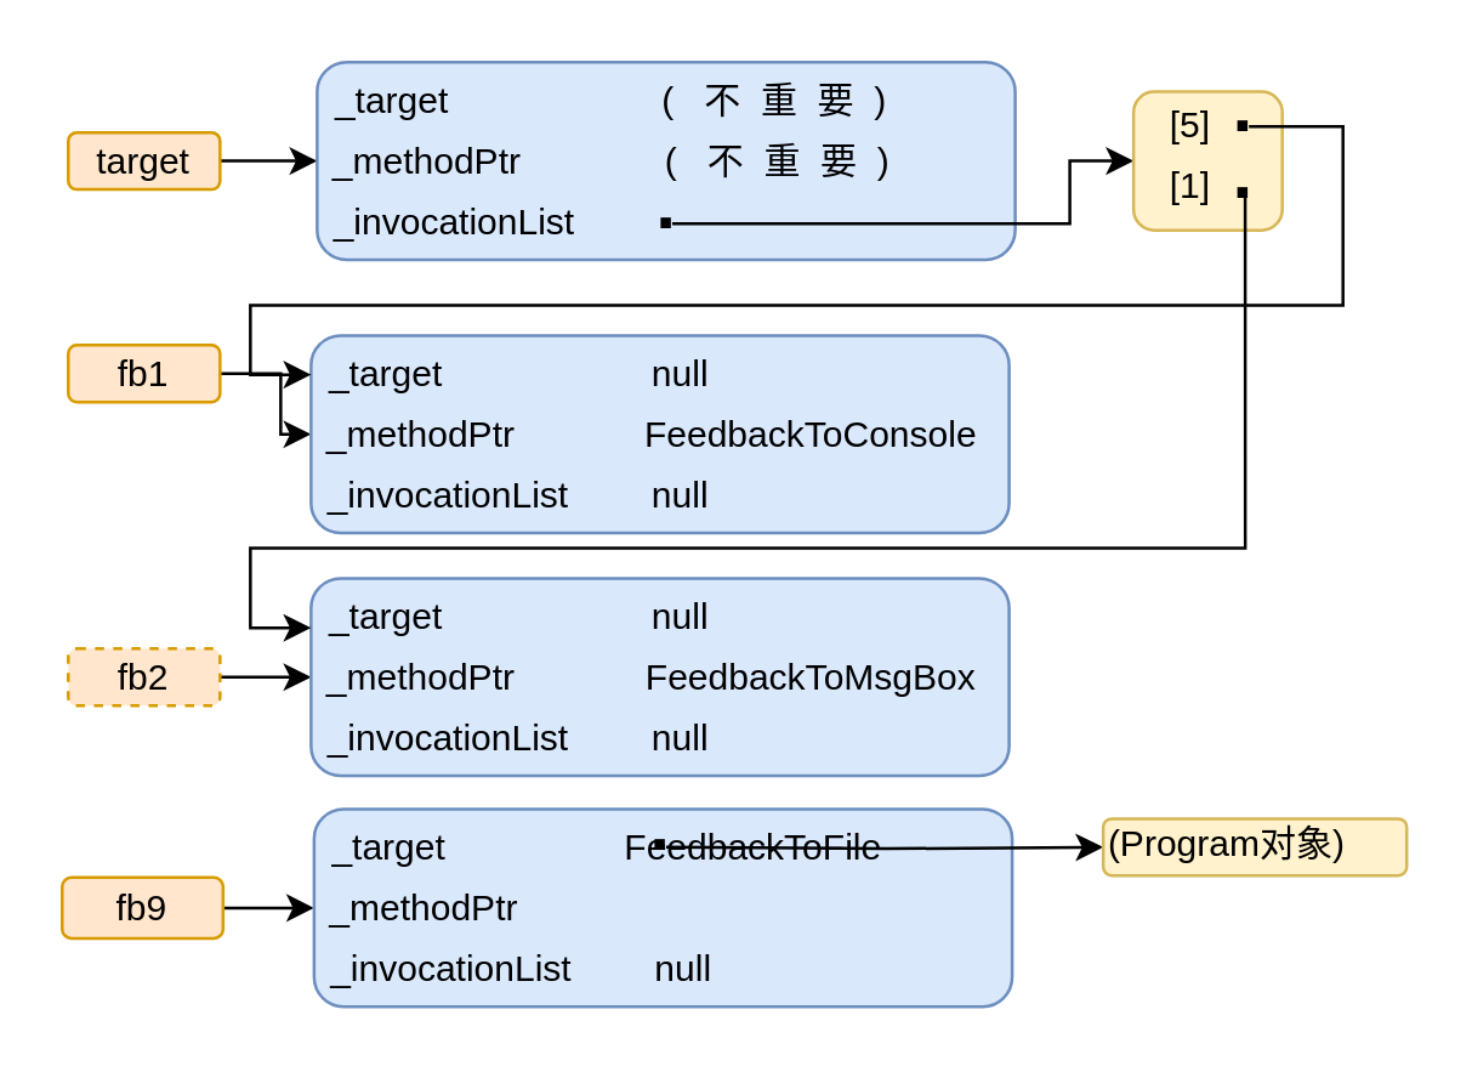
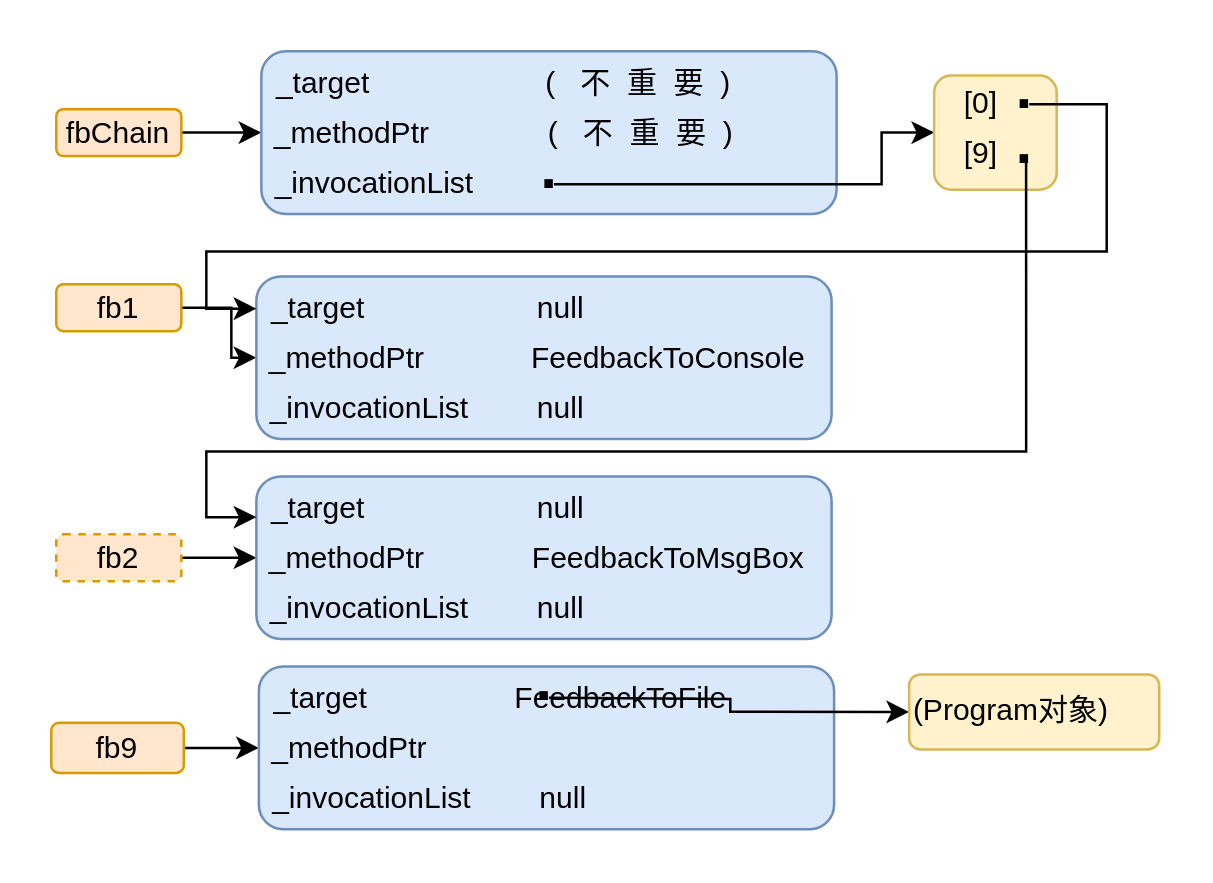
- <mxCell id="46" value="[5]" style="text;html=1;strokeColor=none;fillColor=none;align=center;verticalAlign=middle;whiteSpace=wrap;rounded=0;" vertex="1" parent="1"><mxGeometry x="372" y="31.19" width="40" height="20" as="geometry" /></mxCell>
+ <mxCell id="46" value="[0]" style="text;html=1;strokeColor=none;fillColor=none;align=center;verticalAlign=middle;whiteSpace=wrap;rounded=0;" vertex="1" parent="1"><mxGeometry x="372" y="31.19" width="40" height="20" as="geometry" /></mxCell>
- <mxCell id="32" value="target" style="rounded=1;whiteSpace=wrap;html=1;fillColor=#ffe6cc;strokeColor=#d79b00;" parent="1" vertex="1"><mxGeometry x="22" y="43.13" width="50" height="18.75" as="geometry" /></mxCell>
+ <mxCell id="32" value="fbChain" style="rounded=1;whiteSpace=wrap;html=1;fillColor=#ffe6cc;strokeColor=#d79b00;" parent="1" vertex="1"><mxGeometry x="22" y="43.13" width="50" height="18.75" as="geometry" /></mxCell>
- <mxCell id="47" value="[1]" style="text;html=1;strokeColor=none;fillColor=none;align=center;verticalAlign=middle;whiteSpace=wrap;rounded=0;" vertex="1" parent="1"><mxGeometry x="377" y="51.19" width="30" height="20" as="geometry" /></mxCell>
+ <mxCell id="47" value="[9]" style="text;html=1;strokeColor=none;fillColor=none;align=center;verticalAlign=middle;whiteSpace=wrap;rounded=0;" vertex="1" parent="1"><mxGeometry x="377" y="51.19" width="30" height="20" as="geometry" /></mxCell>
- <mxCell id="21" value="(Program对象)" style="rounded=1;whiteSpace=wrap;html=1;align=left;fillColor=#fff2cc;strokeColor=#d6b656;" parent="1" vertex="1"><mxGeometry x="363" y="269.12" width="100" height="18.75" as="geometry" /></mxCell>
+ <mxCell id="21" value="(Program对象)" style="rounded=1;whiteSpace=wrap;html=1;align=left;fillColor=#fff2cc;strokeColor=#d6b656;" parent="1" vertex="1"><mxGeometry x="363" y="269.12" width="100" height="30" as="geometry" /></mxCell>
